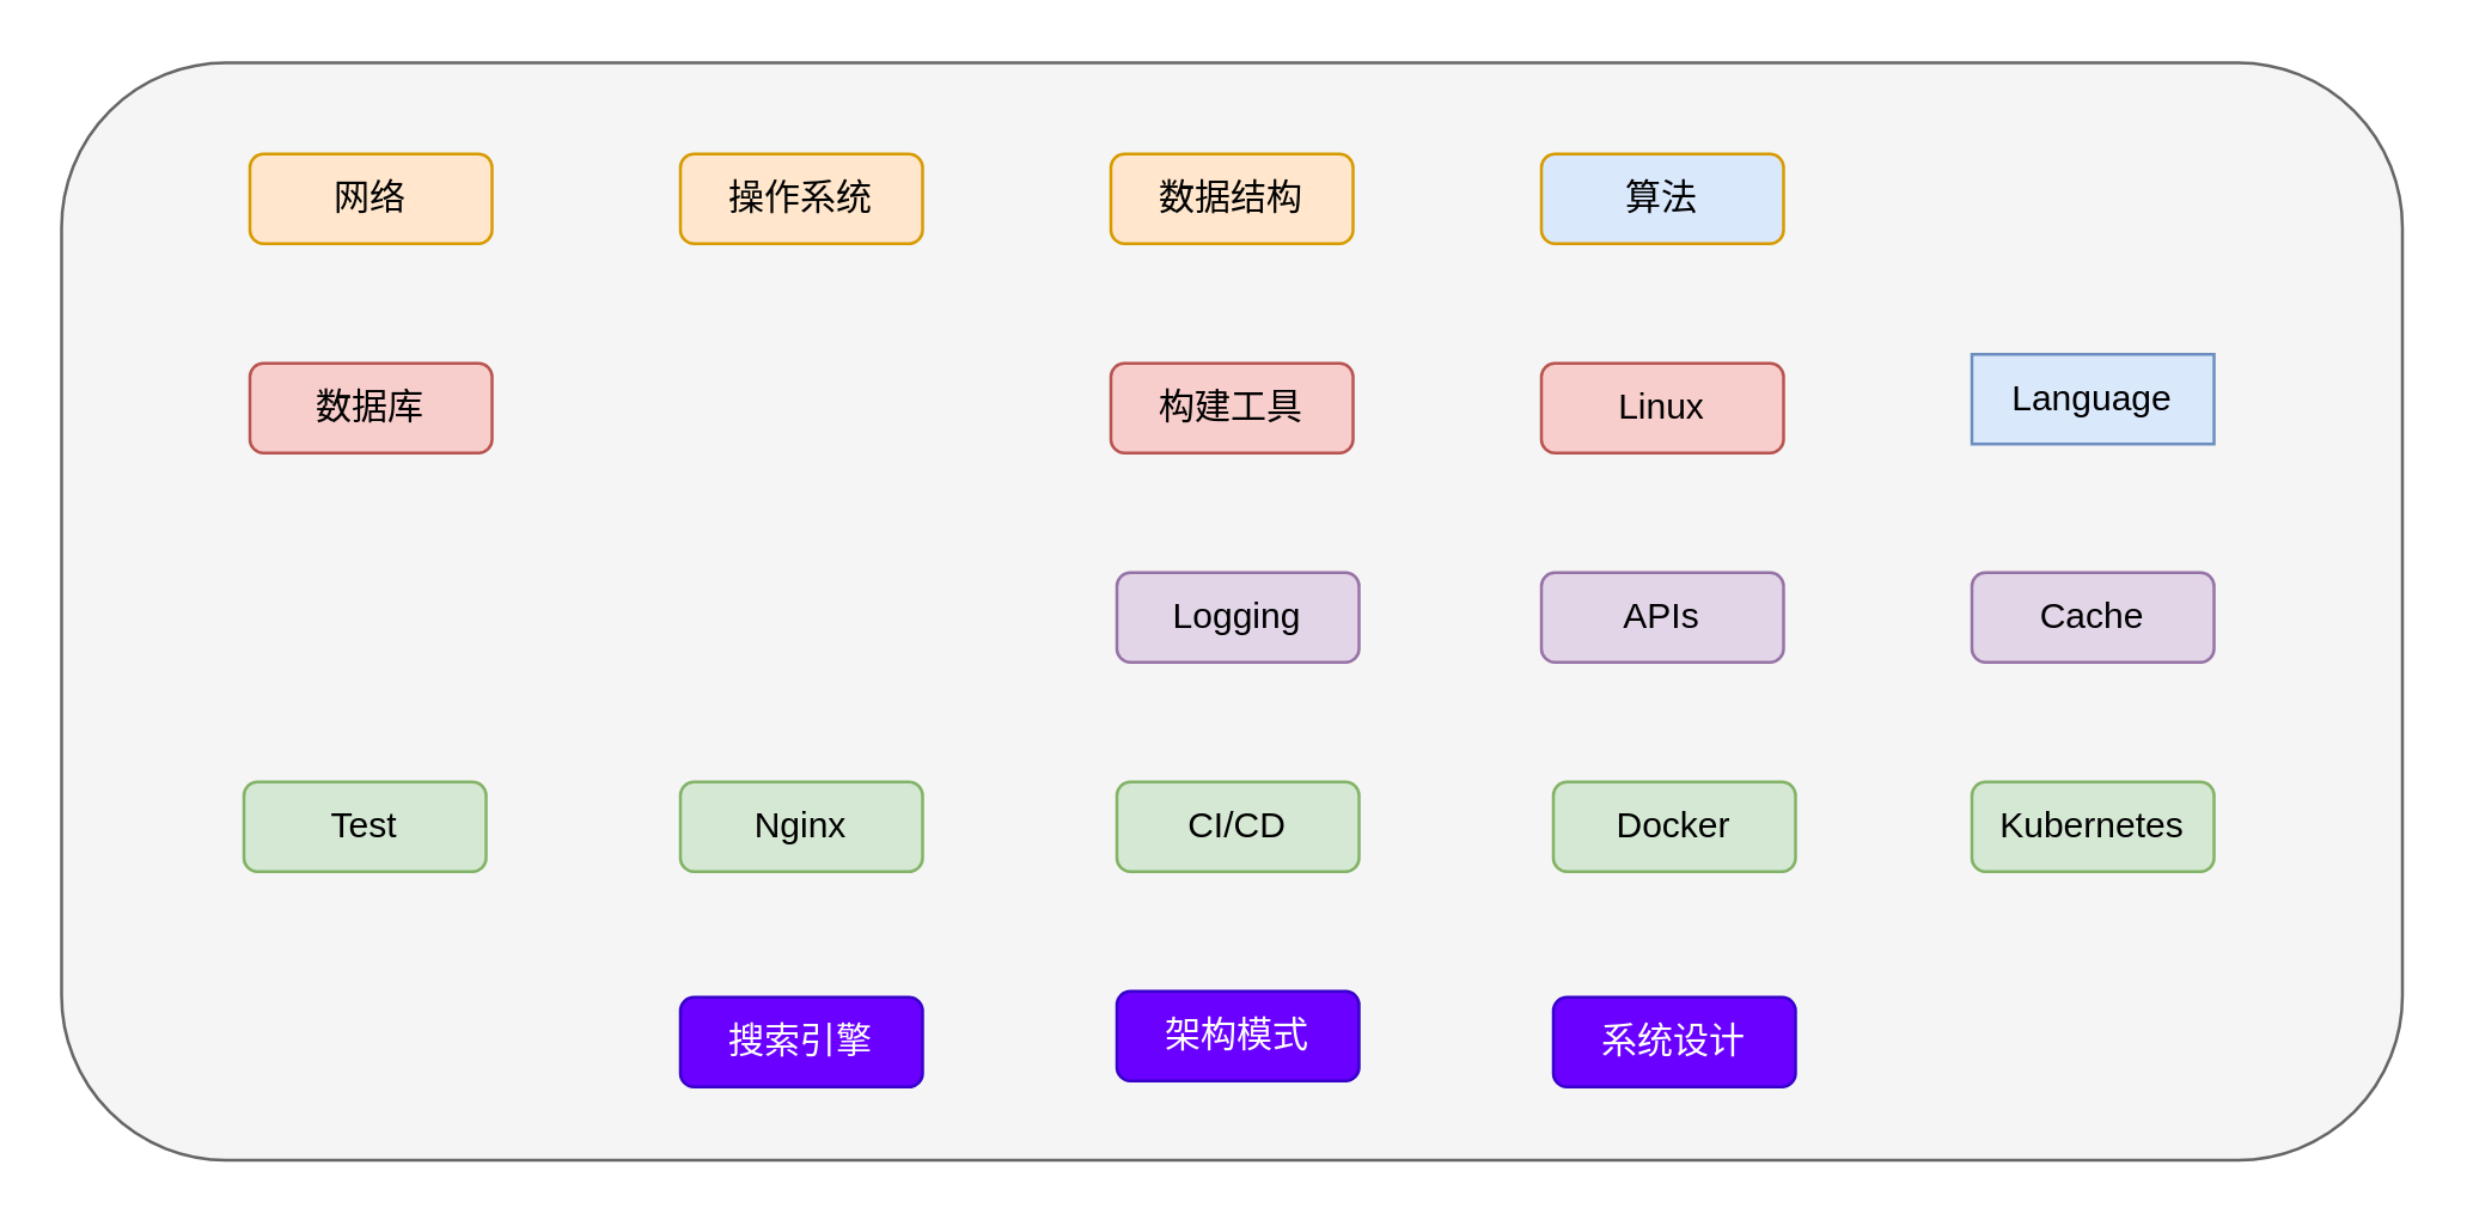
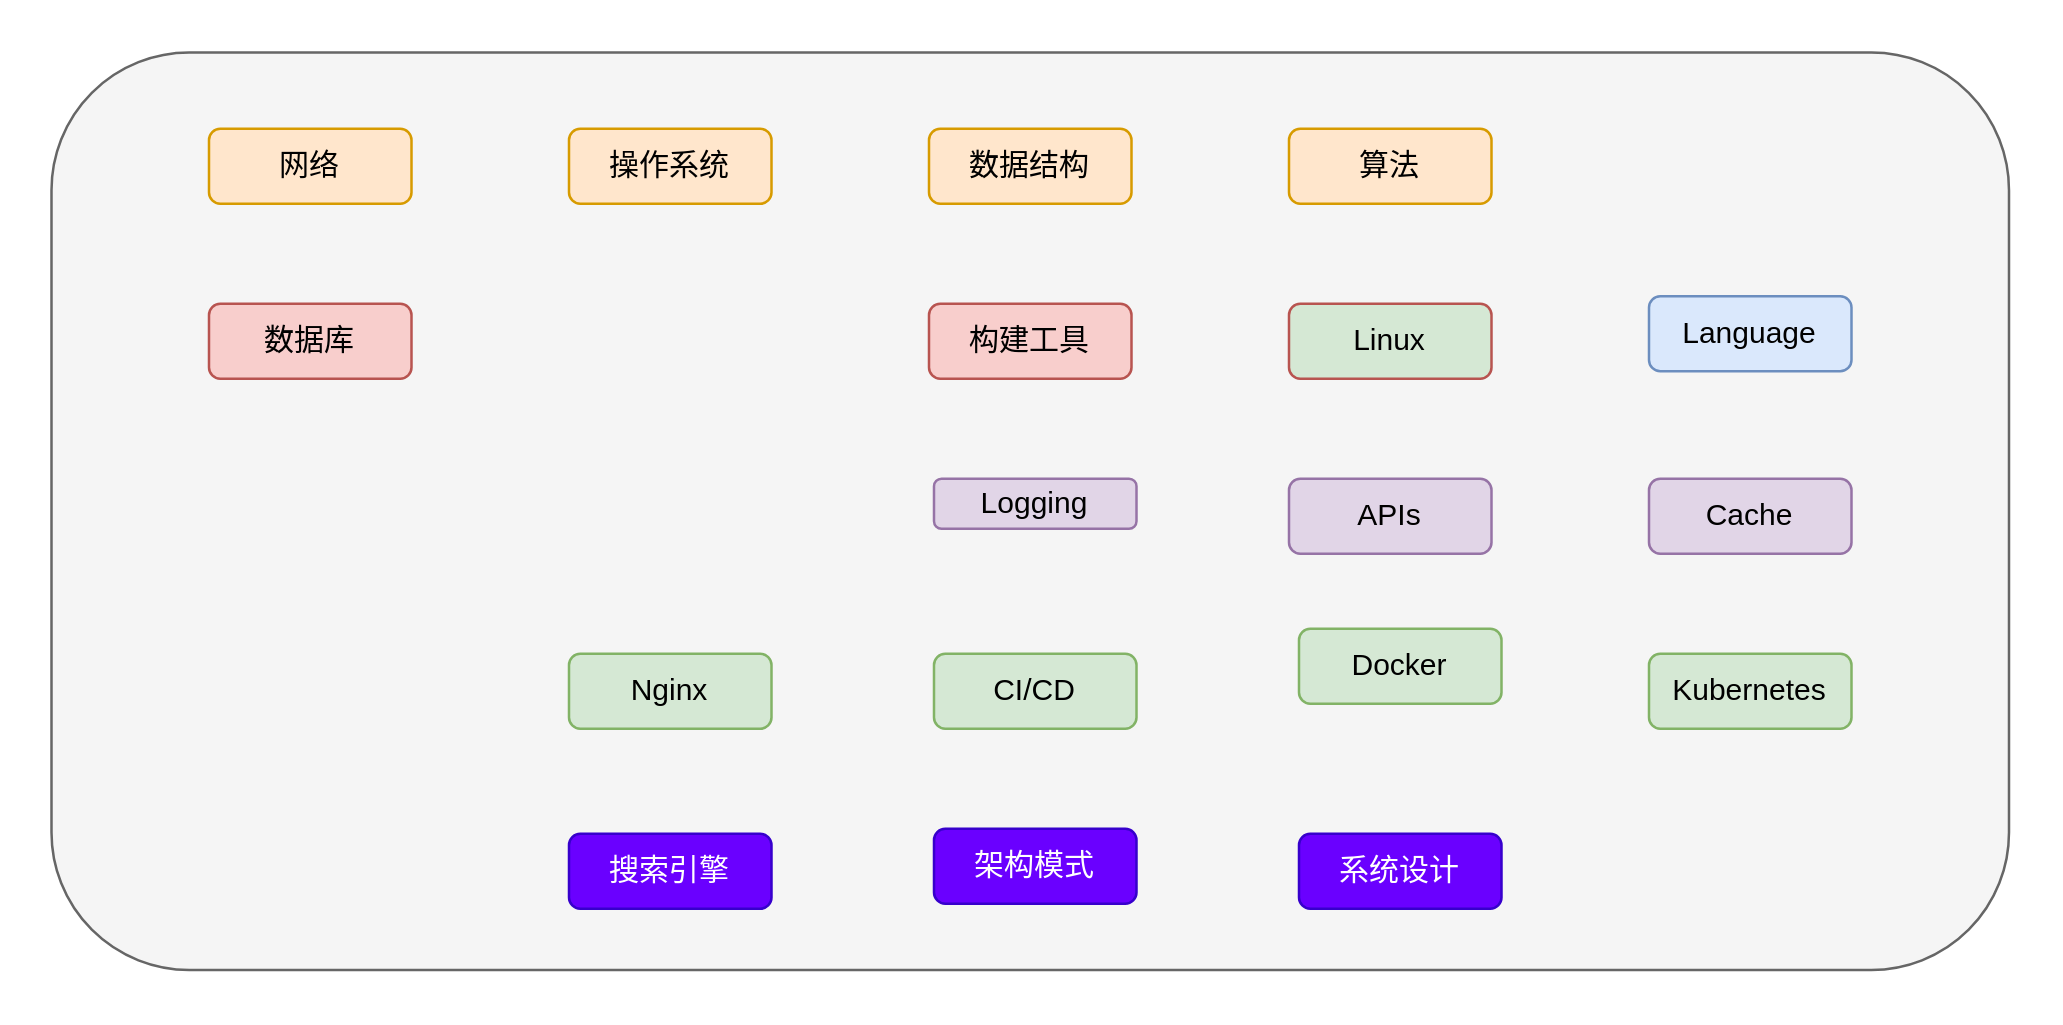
- <mxCell id="6" value="算法" style="rounded=1;whiteSpace=wrap;html=1;fillColor=#dae8fc;strokeColor=#d79b00;" vertex="1" parent="1"><mxGeometry x="515" y="51" width="81" height="30" as="geometry" /></mxCell>
+ <mxCell id="6" value="算法" style="rounded=1;whiteSpace=wrap;html=1;fillColor=#ffe6cc;strokeColor=#d79b00;" vertex="1" parent="1"><mxGeometry x="515" y="51" width="81" height="30" as="geometry" /></mxCell>
- <mxCell id="12" value="Language" style="whiteSpace=wrap;html=1;fillColor=#dae8fc;strokeColor=#6c8ebf;rounded=0;" vertex="1" parent="1"><mxGeometry x="659" y="118" width="81" height="30" as="geometry" /></mxCell>
+ <mxCell id="12" value="Language" style="rounded=1;whiteSpace=wrap;html=1;fillColor=#dae8fc;strokeColor=#6c8ebf;" vertex="1" parent="1"><mxGeometry x="659" y="118" width="81" height="30" as="geometry" /></mxCell>
- <mxCell id="9" value="Linux" style="rounded=1;whiteSpace=wrap;html=1;fillColor=#f8cecc;strokeColor=#b85450;" vertex="1" parent="1"><mxGeometry x="515" y="121" width="81" height="30" as="geometry" /></mxCell>
+ <mxCell id="9" value="Linux" style="rounded=1;whiteSpace=wrap;html=1;fillColor=#d5e8d4;strokeColor=#b85450;" vertex="1" parent="1"><mxGeometry x="515" y="121" width="81" height="30" as="geometry" /></mxCell>
- <mxCell id="10" value="Logging" style="rounded=1;whiteSpace=wrap;html=1;fillColor=#e1d5e7;strokeColor=#9673a6;" vertex="1" parent="1"><mxGeometry x="373" y="191" width="81" height="30" as="geometry" /></mxCell>
+ <mxCell id="10" value="Logging" style="rounded=1;whiteSpace=wrap;html=1;fillColor=#e1d5e7;strokeColor=#9673a6;" vertex="1" parent="1"><mxGeometry x="373" y="191" width="81" height="20" as="geometry" /></mxCell>
- <mxCell id="13" value="Test" style="rounded=1;whiteSpace=wrap;html=1;fillColor=#d5e8d4;strokeColor=#82b366;" vertex="1" parent="1"><mxGeometry x="81" y="261" width="81" height="30" as="geometry" /></mxCell>
- <mxCell id="16" value="Docker" style="rounded=1;whiteSpace=wrap;html=1;fillColor=#d5e8d4;strokeColor=#82b366;" vertex="1" parent="1"><mxGeometry x="519" y="261" width="81" height="30" as="geometry" /></mxCell>
+ <mxCell id="16" value="Docker" style="rounded=1;whiteSpace=wrap;html=1;fillColor=#d5e8d4;strokeColor=#82b366;" vertex="1" parent="1"><mxGeometry x="519" y="251" width="81" height="30" as="geometry" /></mxCell>
